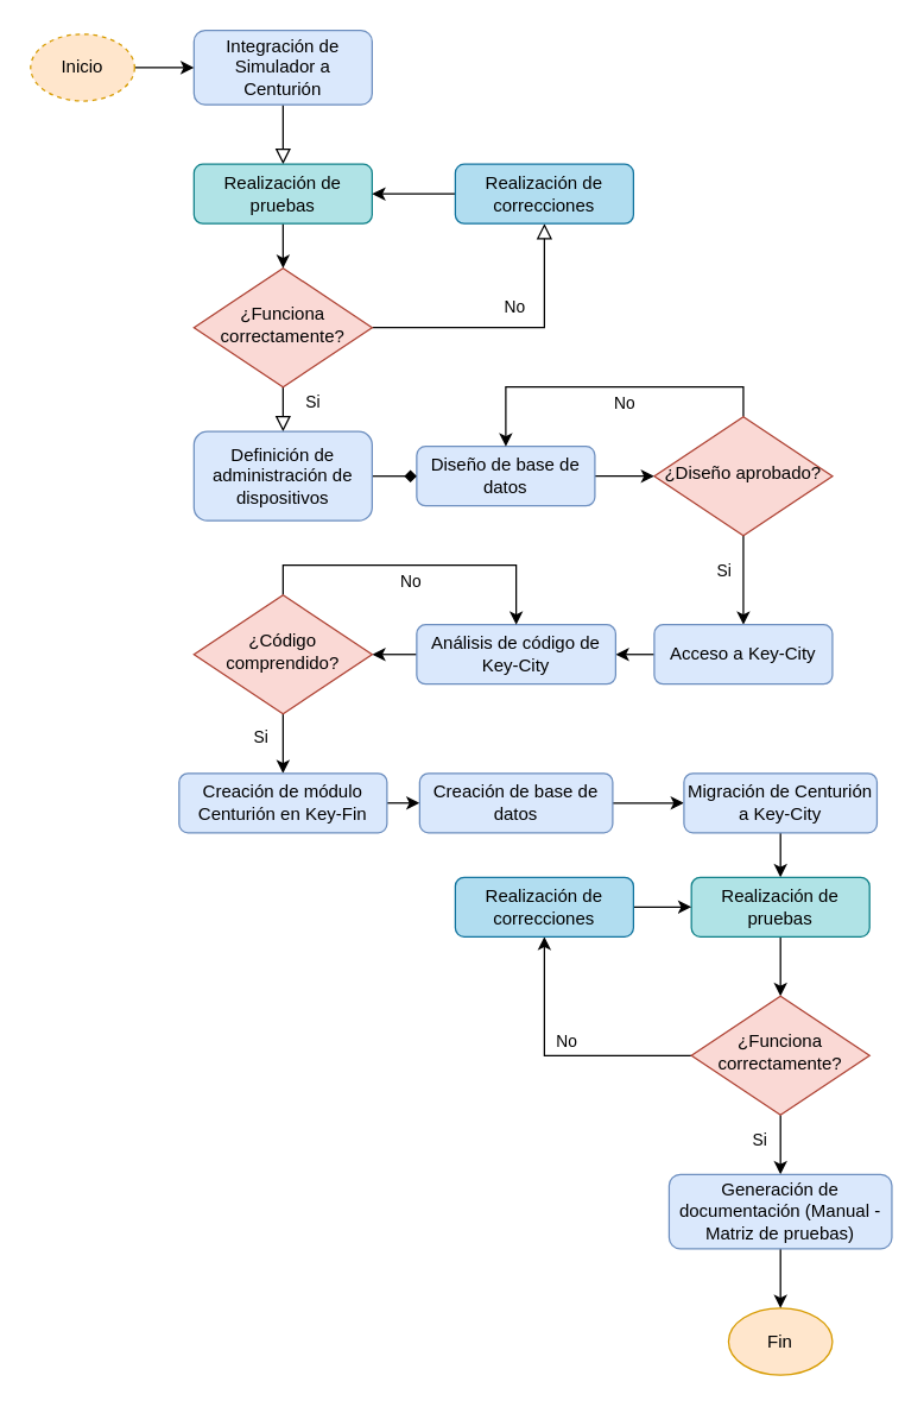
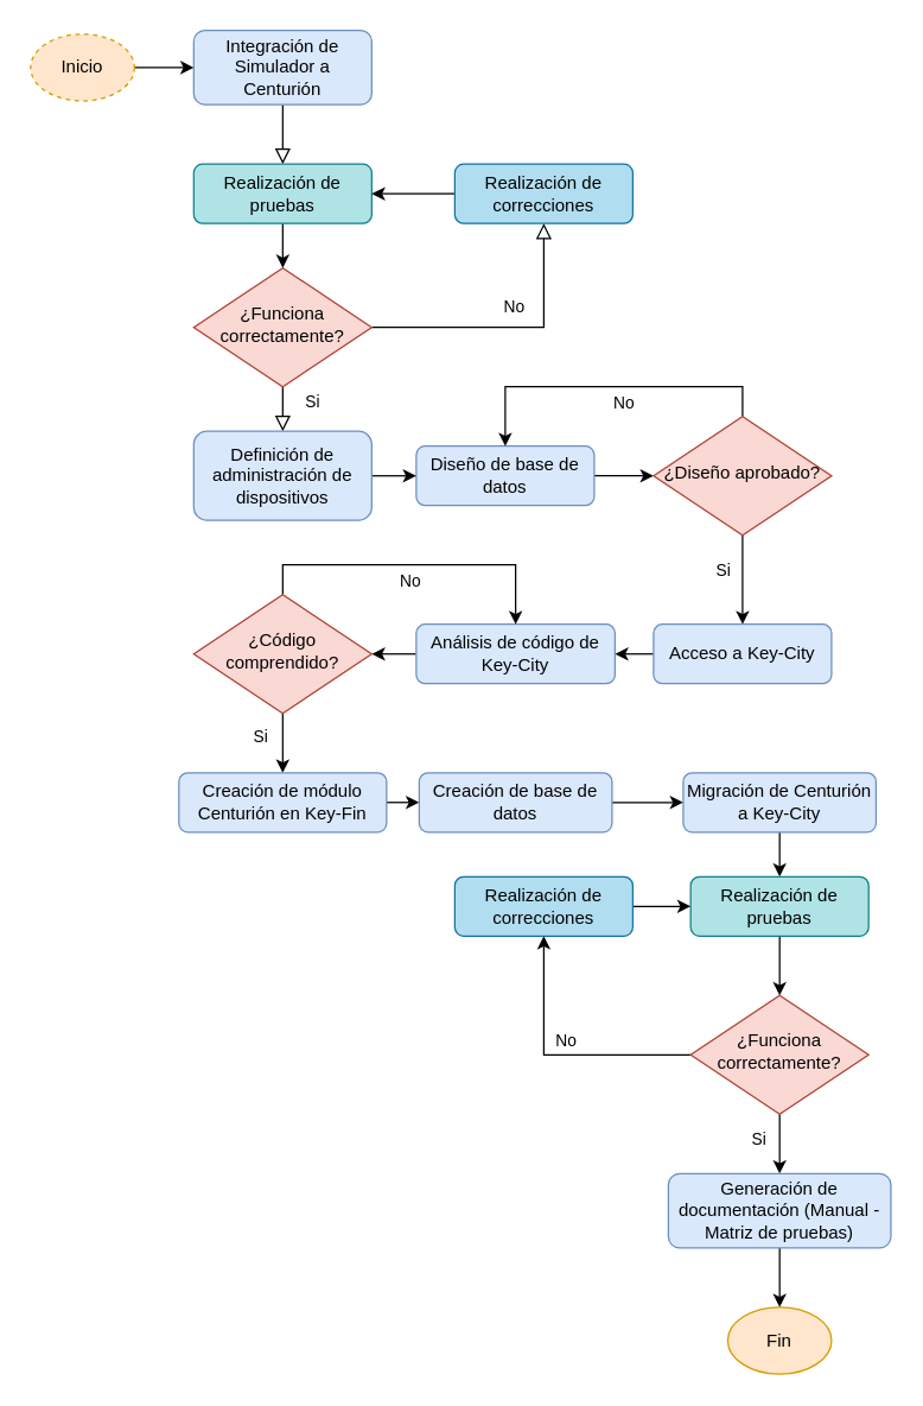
- <mxCell id="9" style="edgeStyle=orthogonalEdgeStyle;rounded=0;orthogonalLoop=1;jettySize=auto;html=1;exitX=1;exitY=0.5;exitDx=0;exitDy=0;entryX=0;entryY=0.5;entryDx=0;entryDy=0;endArrow=diamond;" parent="1" source="10" target="8" edge="1"><mxGeometry relative="1" as="geometry" /></mxCell>
+ <mxCell id="9" style="edgeStyle=orthogonalEdgeStyle;rounded=0;orthogonalLoop=1;jettySize=auto;html=1;exitX=1;exitY=0.5;exitDx=0;exitDy=0;entryX=0;entryY=0.5;entryDx=0;entryDy=0;" parent="1" source="10" target="8" edge="1"><mxGeometry relative="1" as="geometry" /></mxCell>
